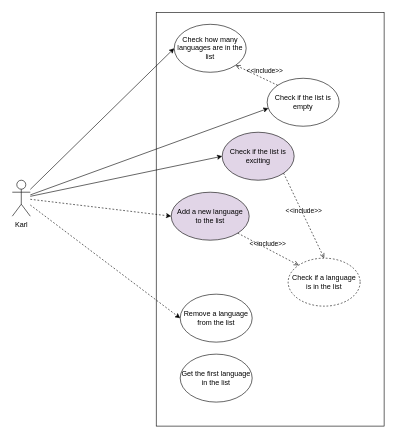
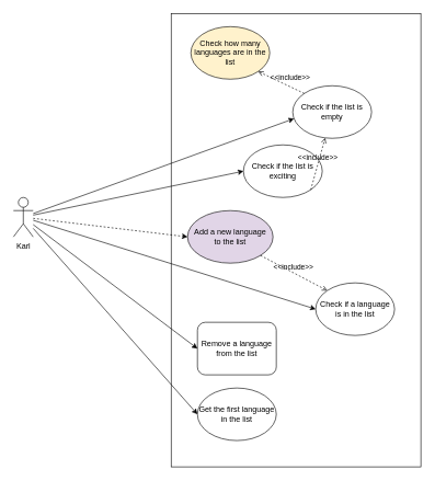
- <mxCell id="9" value="Check how many languages are in the list" style="ellipse;whiteSpace=wrap;html=1;" vertex="1" parent="1"><mxGeometry x="290" y="40" width="120" height="80" as="geometry" /></mxCell>
+ <mxCell id="9" value="Check how many languages are in the list" style="ellipse;whiteSpace=wrap;html=1;fillColor=#fff2cc;" vertex="1" parent="1"><mxGeometry x="290" y="40" width="120" height="80" as="geometry" /></mxCell>
- <mxCell id="6" value="Check if the list is exciting" style="ellipse;whiteSpace=wrap;html=1;fillColor=#e1d5e7;" vertex="1" parent="1"><mxGeometry x="370" y="220" width="120" height="80" as="geometry" /></mxCell>
+ <mxCell id="6" value="Check if the list is exciting" style="ellipse;whiteSpace=wrap;html=1;" vertex="1" parent="1"><mxGeometry x="370" y="220" width="120" height="80" as="geometry" /></mxCell>
- <mxCell id="18" style="rounded=0;orthogonalLoop=1;jettySize=auto;html=1;entryX=0;entryY=0.5;entryDx=0;entryDy=0;" edge="1" parent="1" source="17" target="9"><mxGeometry relative="1" as="geometry" /></mxCell>
- <mxCell id="7" value="&amp;lt;&amp;lt;include&amp;gt;&amp;gt;" style="html=1;verticalAlign=bottom;labelBackgroundColor=none;endArrow=open;endFill=0;dashed=1;rounded=0;entryX=0.5;entryY=0;entryDx=0;entryDy=0;exitX=1;exitY=1;exitDx=0;exitDy=0;" edge="1" parent="1" source="6" target="4"><mxGeometry width="160" relative="1" as="geometry"><mxPoint x="350" y="320" as="sourcePoint" /><mxPoint x="510" y="320" as="targetPoint" /></mxGeometry></mxCell>
+ <mxCell id="7" value="&amp;lt;&amp;lt;include&amp;gt;&amp;gt;" style="html=1;verticalAlign=bottom;labelBackgroundColor=none;endArrow=open;endFill=0;dashed=1;rounded=0;exitX=1;exitY=1;exitDx=0;exitDy=0;" edge="1" parent="1" source="6" target="10"><mxGeometry width="160" relative="1" as="geometry"><mxPoint x="350" y="320" as="sourcePoint" /><mxPoint x="510" y="320" as="targetPoint" /></mxGeometry></mxCell>
+ <mxCell id="12" style="rounded=0;orthogonalLoop=1;jettySize=auto;html=1;entryX=0;entryY=0.5;entryDx=0;entryDy=0;" edge="1" parent="1" source="17" target="4"><mxGeometry relative="1" as="geometry" /></mxCell>
- <mxCell id="15" style="rounded=0;orthogonalLoop=1;jettySize=auto;html=1;entryX=0;entryY=0.5;entryDx=0;entryDy=0;dashed=1;" edge="1" parent="1" source="17" target="5"><mxGeometry relative="1" as="geometry" /></mxCell>
+ <mxCell id="15" style="rounded=0;orthogonalLoop=1;jettySize=auto;html=1;entryX=0;entryY=0.5;entryDx=0;entryDy=0;" edge="1" parent="1" source="17" target="5"><mxGeometry relative="1" as="geometry" /></mxCell>
- <mxCell id="4" value="Check if a language is in the list" style="ellipse;whiteSpace=wrap;html=1;dashed=1;" vertex="1" parent="1"><mxGeometry x="480" y="430" width="120" height="80" as="geometry" /></mxCell>
+ <mxCell id="4" value="Check if a language is in the list" style="ellipse;whiteSpace=wrap;html=1;" vertex="1" parent="1"><mxGeometry x="480" y="430" width="120" height="80" as="geometry" /></mxCell>
+ <mxCell id="16" style="rounded=0;orthogonalLoop=1;jettySize=auto;html=1;entryX=0;entryY=0.5;entryDx=0;entryDy=0;" edge="1" parent="1" source="17" target="20"><mxGeometry relative="1" as="geometry" /></mxCell>
- <mxCell id="5" value="Remove a language from the list" style="ellipse;whiteSpace=wrap;html=1;" vertex="1" parent="1"><mxGeometry x="300" y="490" width="120" height="80" as="geometry" /></mxCell>
+ <mxCell id="5" value="Remove a language from the list" style="whiteSpace=wrap;html=1;rounded=1;" vertex="1" parent="1"><mxGeometry x="300" y="490" width="120" height="80" as="geometry" /></mxCell>
